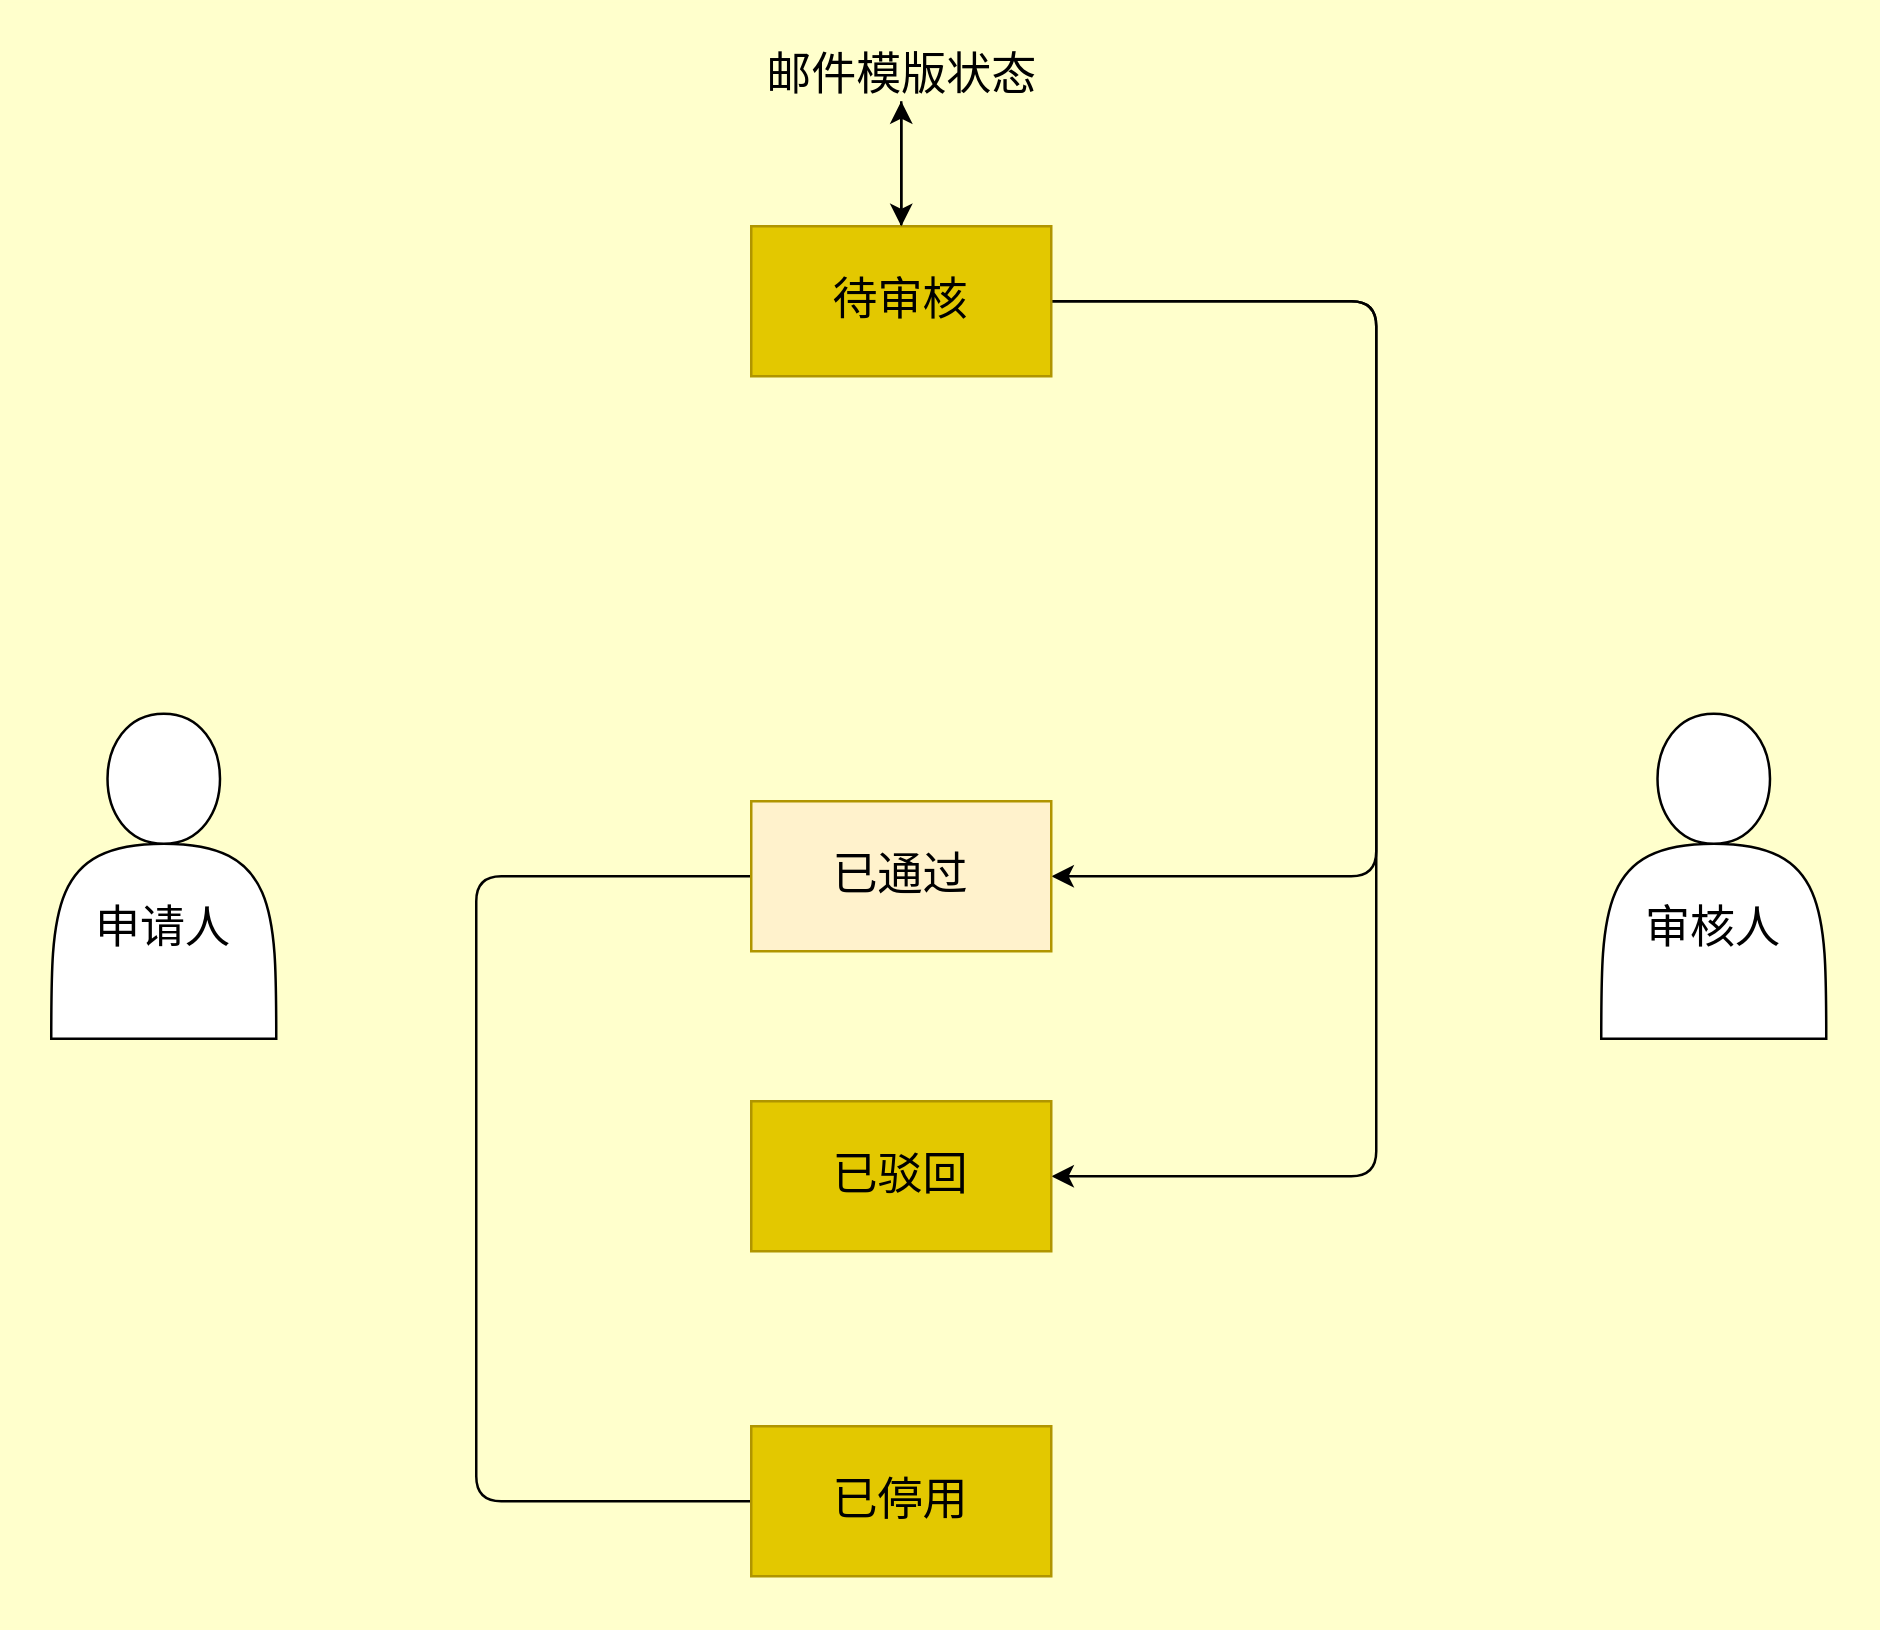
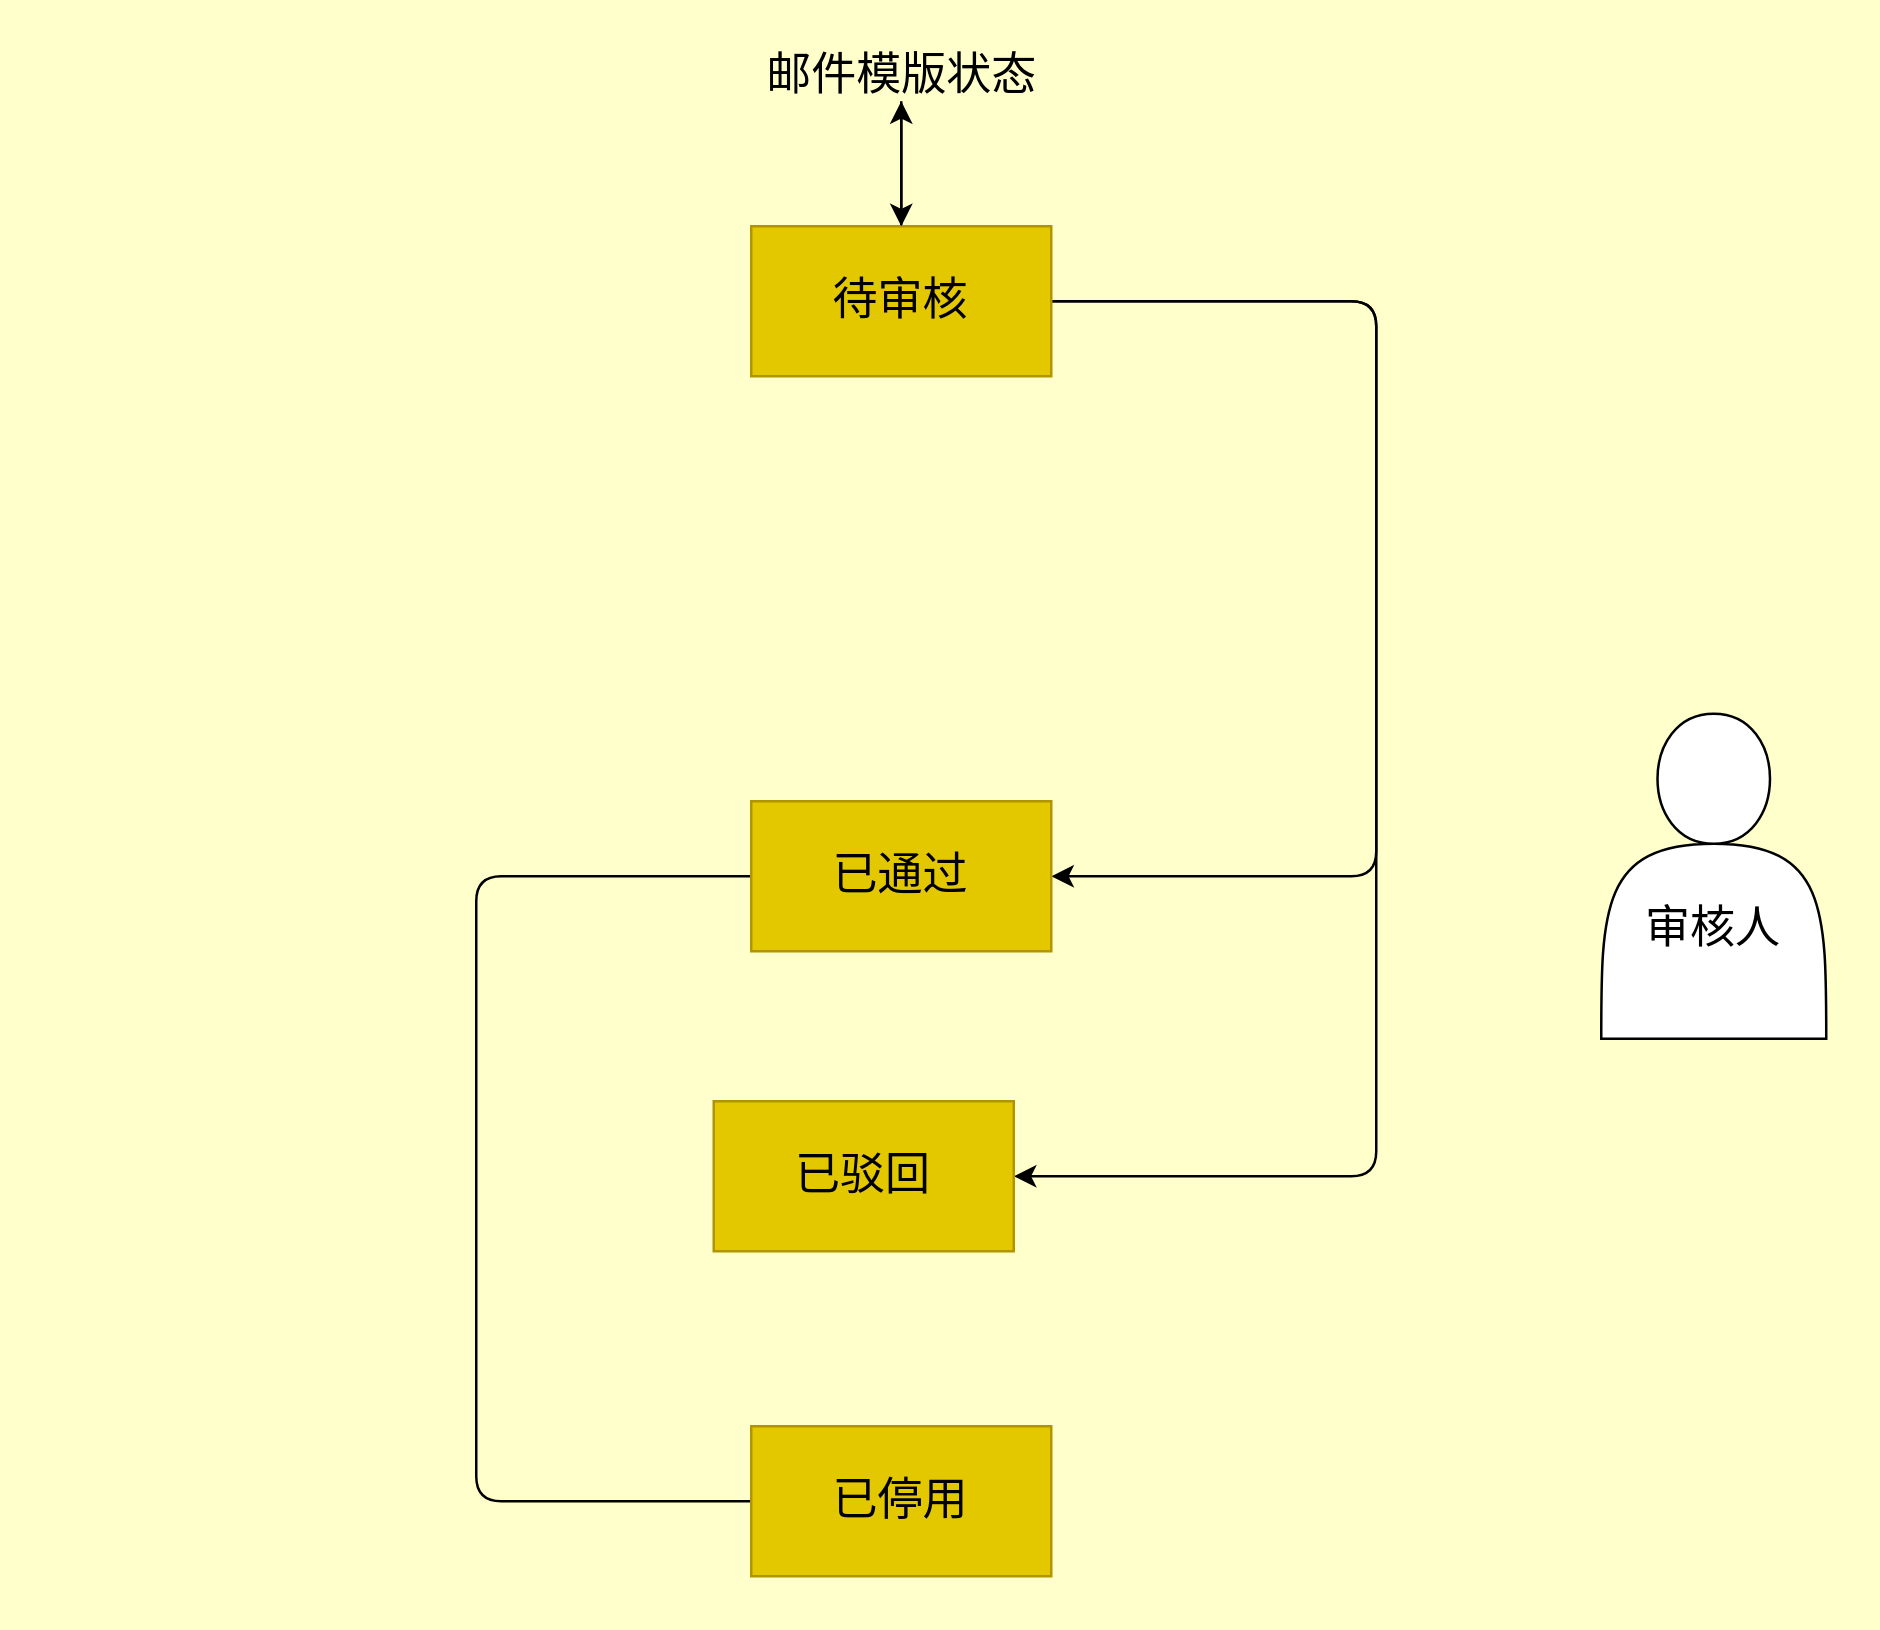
- <mxCell id="11" value="&lt;br&gt;&lt;br&gt;申请人" style="shape=actor;whiteSpace=wrap;html=1;fontFamily=Comic Sans MS;fontSize=18;" parent="1" vertex="1"><mxGeometry x="20" y="285" width="90" height="130" as="geometry" /></mxCell>
- <mxCell id="7" value="&lt;font face=&quot;Comic Sans MS&quot;&gt;&lt;span style=&quot;font-size: 18px&quot;&gt;已通过&lt;/span&gt;&lt;/font&gt;" style="rounded=0;whiteSpace=wrap;html=1;fillColor=#fff2cc;fontColor=#000000;strokeColor=#B09500;" parent="1" vertex="1"><mxGeometry x="300" y="320" width="120" height="60" as="geometry" /></mxCell>
+ <mxCell id="7" value="&lt;font face=&quot;Comic Sans MS&quot;&gt;&lt;span style=&quot;font-size: 18px&quot;&gt;已通过&lt;/span&gt;&lt;/font&gt;" style="rounded=0;whiteSpace=wrap;html=1;fillColor=#e3c800;fontColor=#000000;strokeColor=#B09500;" parent="1" vertex="1"><mxGeometry x="300" y="320" width="120" height="60" as="geometry" /></mxCell>
- <mxCell id="8" value="&lt;font face=&quot;Comic Sans MS&quot;&gt;&lt;span style=&quot;font-size: 18px&quot;&gt;已驳回&lt;/span&gt;&lt;/font&gt;" style="rounded=0;whiteSpace=wrap;html=1;fillColor=#e3c800;fontColor=#000000;strokeColor=#B09500;" parent="1" vertex="1"><mxGeometry x="300" y="440" width="120" height="60" as="geometry" /></mxCell>
+ <mxCell id="8" value="&lt;font face=&quot;Comic Sans MS&quot;&gt;&lt;span style=&quot;font-size: 18px&quot;&gt;已驳回&lt;/span&gt;&lt;/font&gt;" style="rounded=0;whiteSpace=wrap;html=1;fillColor=#e3c800;fontColor=#000000;strokeColor=#B09500;" parent="1" vertex="1"><mxGeometry x="285" y="440" width="120" height="60" as="geometry" /></mxCell>
